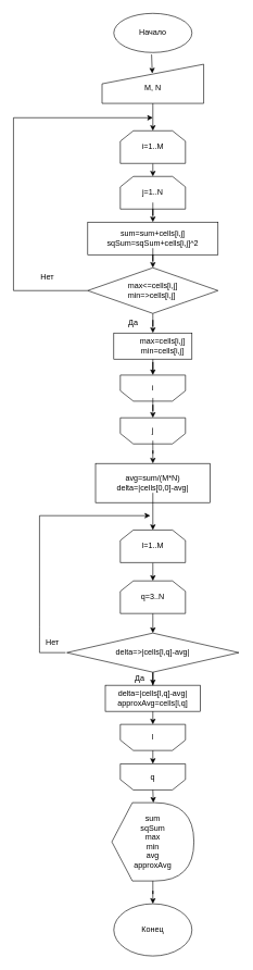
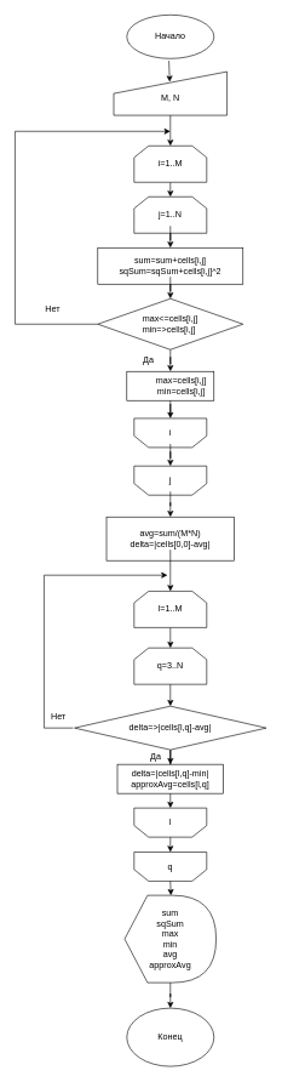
- <mxCell id="44" value="delta=|cells[l,q]-avg|&lt;br&gt;approxAvg=cells[l,q]" style="text;html=1;strokeColor=none;fillColor=none;align=center;verticalAlign=middle;whiteSpace=wrap;rounded=0;" vertex="1" parent="1"><mxGeometry x="176" y="1055" width="116" height="30" as="geometry" /></mxCell>
+ <mxCell id="44" value="delta=|cells[l,q]-min|&lt;br&gt;approxAvg=cells[l,q]" style="text;html=1;strokeColor=none;fillColor=none;align=center;verticalAlign=middle;whiteSpace=wrap;rounded=0;" vertex="1" parent="1"><mxGeometry x="176" y="1055" width="116" height="30" as="geometry" /></mxCell>
